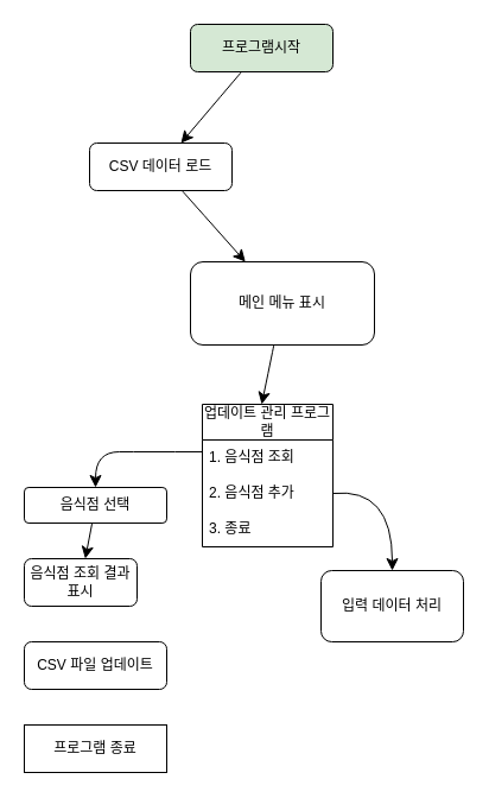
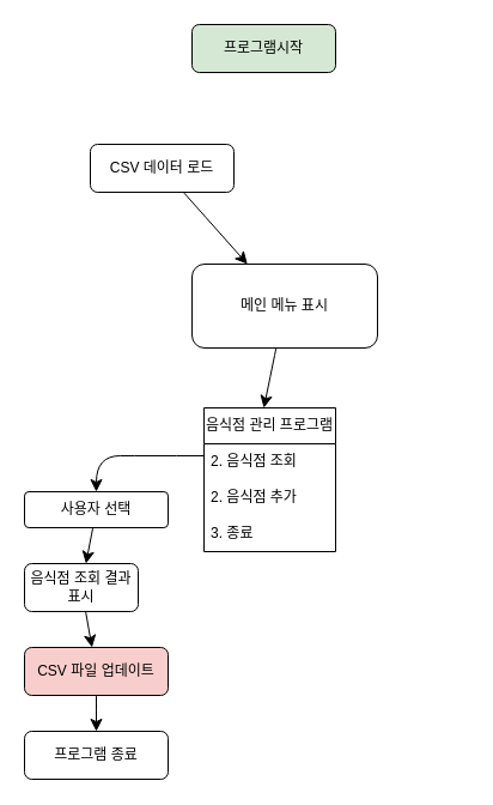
- <mxCell id="3" value="" style="edgeStyle=none;curved=1;rounded=0;orthogonalLoop=1;jettySize=auto;html=1;fontSize=12;startSize=8;endSize=8;" edge="1" parent="1" source="4" target="6"><mxGeometry relative="1" as="geometry" /></mxCell>
- <mxCell id="9" value="업데이트 관리 프로그램" style="swimlane;fontStyle=0;childLayout=stackLayout;horizontal=1;startSize=30;horizontalStack=0;resizeParent=1;resizeParentMax=0;resizeLast=0;collapsible=1;marginBottom=0;whiteSpace=wrap;html=1;" vertex="1" parent="1"><mxGeometry x="170" y="340" width="110" height="120" as="geometry"><mxRectangle x="160" y="400" width="160" height="30" as="alternateBounds" /></mxGeometry></mxCell>
+ <mxCell id="9" value="음식점 관리 프로그램" style="swimlane;fontStyle=0;childLayout=stackLayout;horizontal=1;startSize=30;horizontalStack=0;resizeParent=1;resizeParentMax=0;resizeLast=0;collapsible=1;marginBottom=0;whiteSpace=wrap;html=1;" vertex="1" parent="1"><mxGeometry x="170" y="340" width="110" height="120" as="geometry"><mxRectangle x="160" y="400" width="160" height="30" as="alternateBounds" /></mxGeometry></mxCell>
- <mxCell id="10" value="1. 음식점 조회" style="text;strokeColor=none;fillColor=none;align=left;verticalAlign=middle;spacingLeft=4;spacingRight=4;overflow=hidden;points=[[0,0.5],[1,0.5]];portConstraint=eastwest;rotatable=0;whiteSpace=wrap;html=1;" vertex="1" parent="9"><mxGeometry y="30" width="110" height="30" as="geometry" /></mxCell>
+ <mxCell id="10" value="2. 음식점 조회" style="text;strokeColor=none;fillColor=none;align=left;verticalAlign=middle;spacingLeft=4;spacingRight=4;overflow=hidden;points=[[0,0.5],[1,0.5]];portConstraint=eastwest;rotatable=0;whiteSpace=wrap;html=1;" vertex="1" parent="9"><mxGeometry y="30" width="110" height="30" as="geometry" /></mxCell>
- <mxCell id="14" value="음식점 선택" style="rounded=1;whiteSpace=wrap;html=1;arcSize=12;" vertex="1" parent="1"><mxGeometry x="20" y="410" width="120" height="30" as="geometry" /></mxCell>
+ <mxCell id="14" value="사용자 선택" style="rounded=1;whiteSpace=wrap;html=1;arcSize=12;" vertex="1" parent="1"><mxGeometry x="20" y="410" width="120" height="30" as="geometry" /></mxCell>
- <mxCell id="20" value="" style="endArrow=classic;html=1;rounded=0;fontSize=12;startSize=8;endSize=8;curved=1;exitX=1;exitY=0.5;exitDx=0;exitDy=0;entryX=0.5;entryY=0;entryDx=0;entryDy=0;" edge="1" parent="1" source="11" target="21"><mxGeometry width="50" height="50" relative="1" as="geometry"><mxPoint x="390" y="360" as="sourcePoint" /><mxPoint x="330" y="450" as="targetPoint" /><Array as="points"><mxPoint x="330" y="410" /></Array></mxGeometry></mxCell>
- <mxCell id="21" value="입력 데이터 처리" style="rounded=1;whiteSpace=wrap;html=1;" vertex="1" parent="1"><mxGeometry x="270" y="480" width="120" height="60" as="geometry" /></mxCell>
+ <mxCell id="16" value="" style="edgeStyle=none;curved=1;rounded=0;orthogonalLoop=1;jettySize=auto;html=1;fontSize=12;startSize=8;endSize=8;" edge="1" parent="1" source="17" target="19"><mxGeometry relative="1" as="geometry" /></mxCell>
- <mxCell id="19" value="CSV 파일 업데이트" style="rounded=1;whiteSpace=wrap;html=1;" vertex="1" parent="1"><mxGeometry x="20" y="540" width="120" height="40" as="geometry" /></mxCell>
+ <mxCell id="19" value="CSV 파일 업데이트" style="rounded=1;whiteSpace=wrap;html=1;fillColor=#f8cecc;" vertex="1" parent="1"><mxGeometry x="20" y="540" width="120" height="40" as="geometry" /></mxCell>
+ <mxCell id="18" value="" style="edgeStyle=none;curved=1;rounded=0;orthogonalLoop=1;jettySize=auto;html=1;fontSize=12;startSize=8;endSize=8;" edge="1" parent="1" source="19" target="22"><mxGeometry relative="1" as="geometry" /></mxCell>
- <mxCell id="22" value="프로그램 종료" style="whiteSpace=wrap;html=1;rounded=0;" vertex="1" parent="1"><mxGeometry x="20" y="610" width="120" height="40" as="geometry" /></mxCell>
+ <mxCell id="22" value="프로그램 종료" style="whiteSpace=wrap;html=1;rounded=1;" vertex="1" parent="1"><mxGeometry x="20" y="610" width="120" height="40" as="geometry" /></mxCell>
